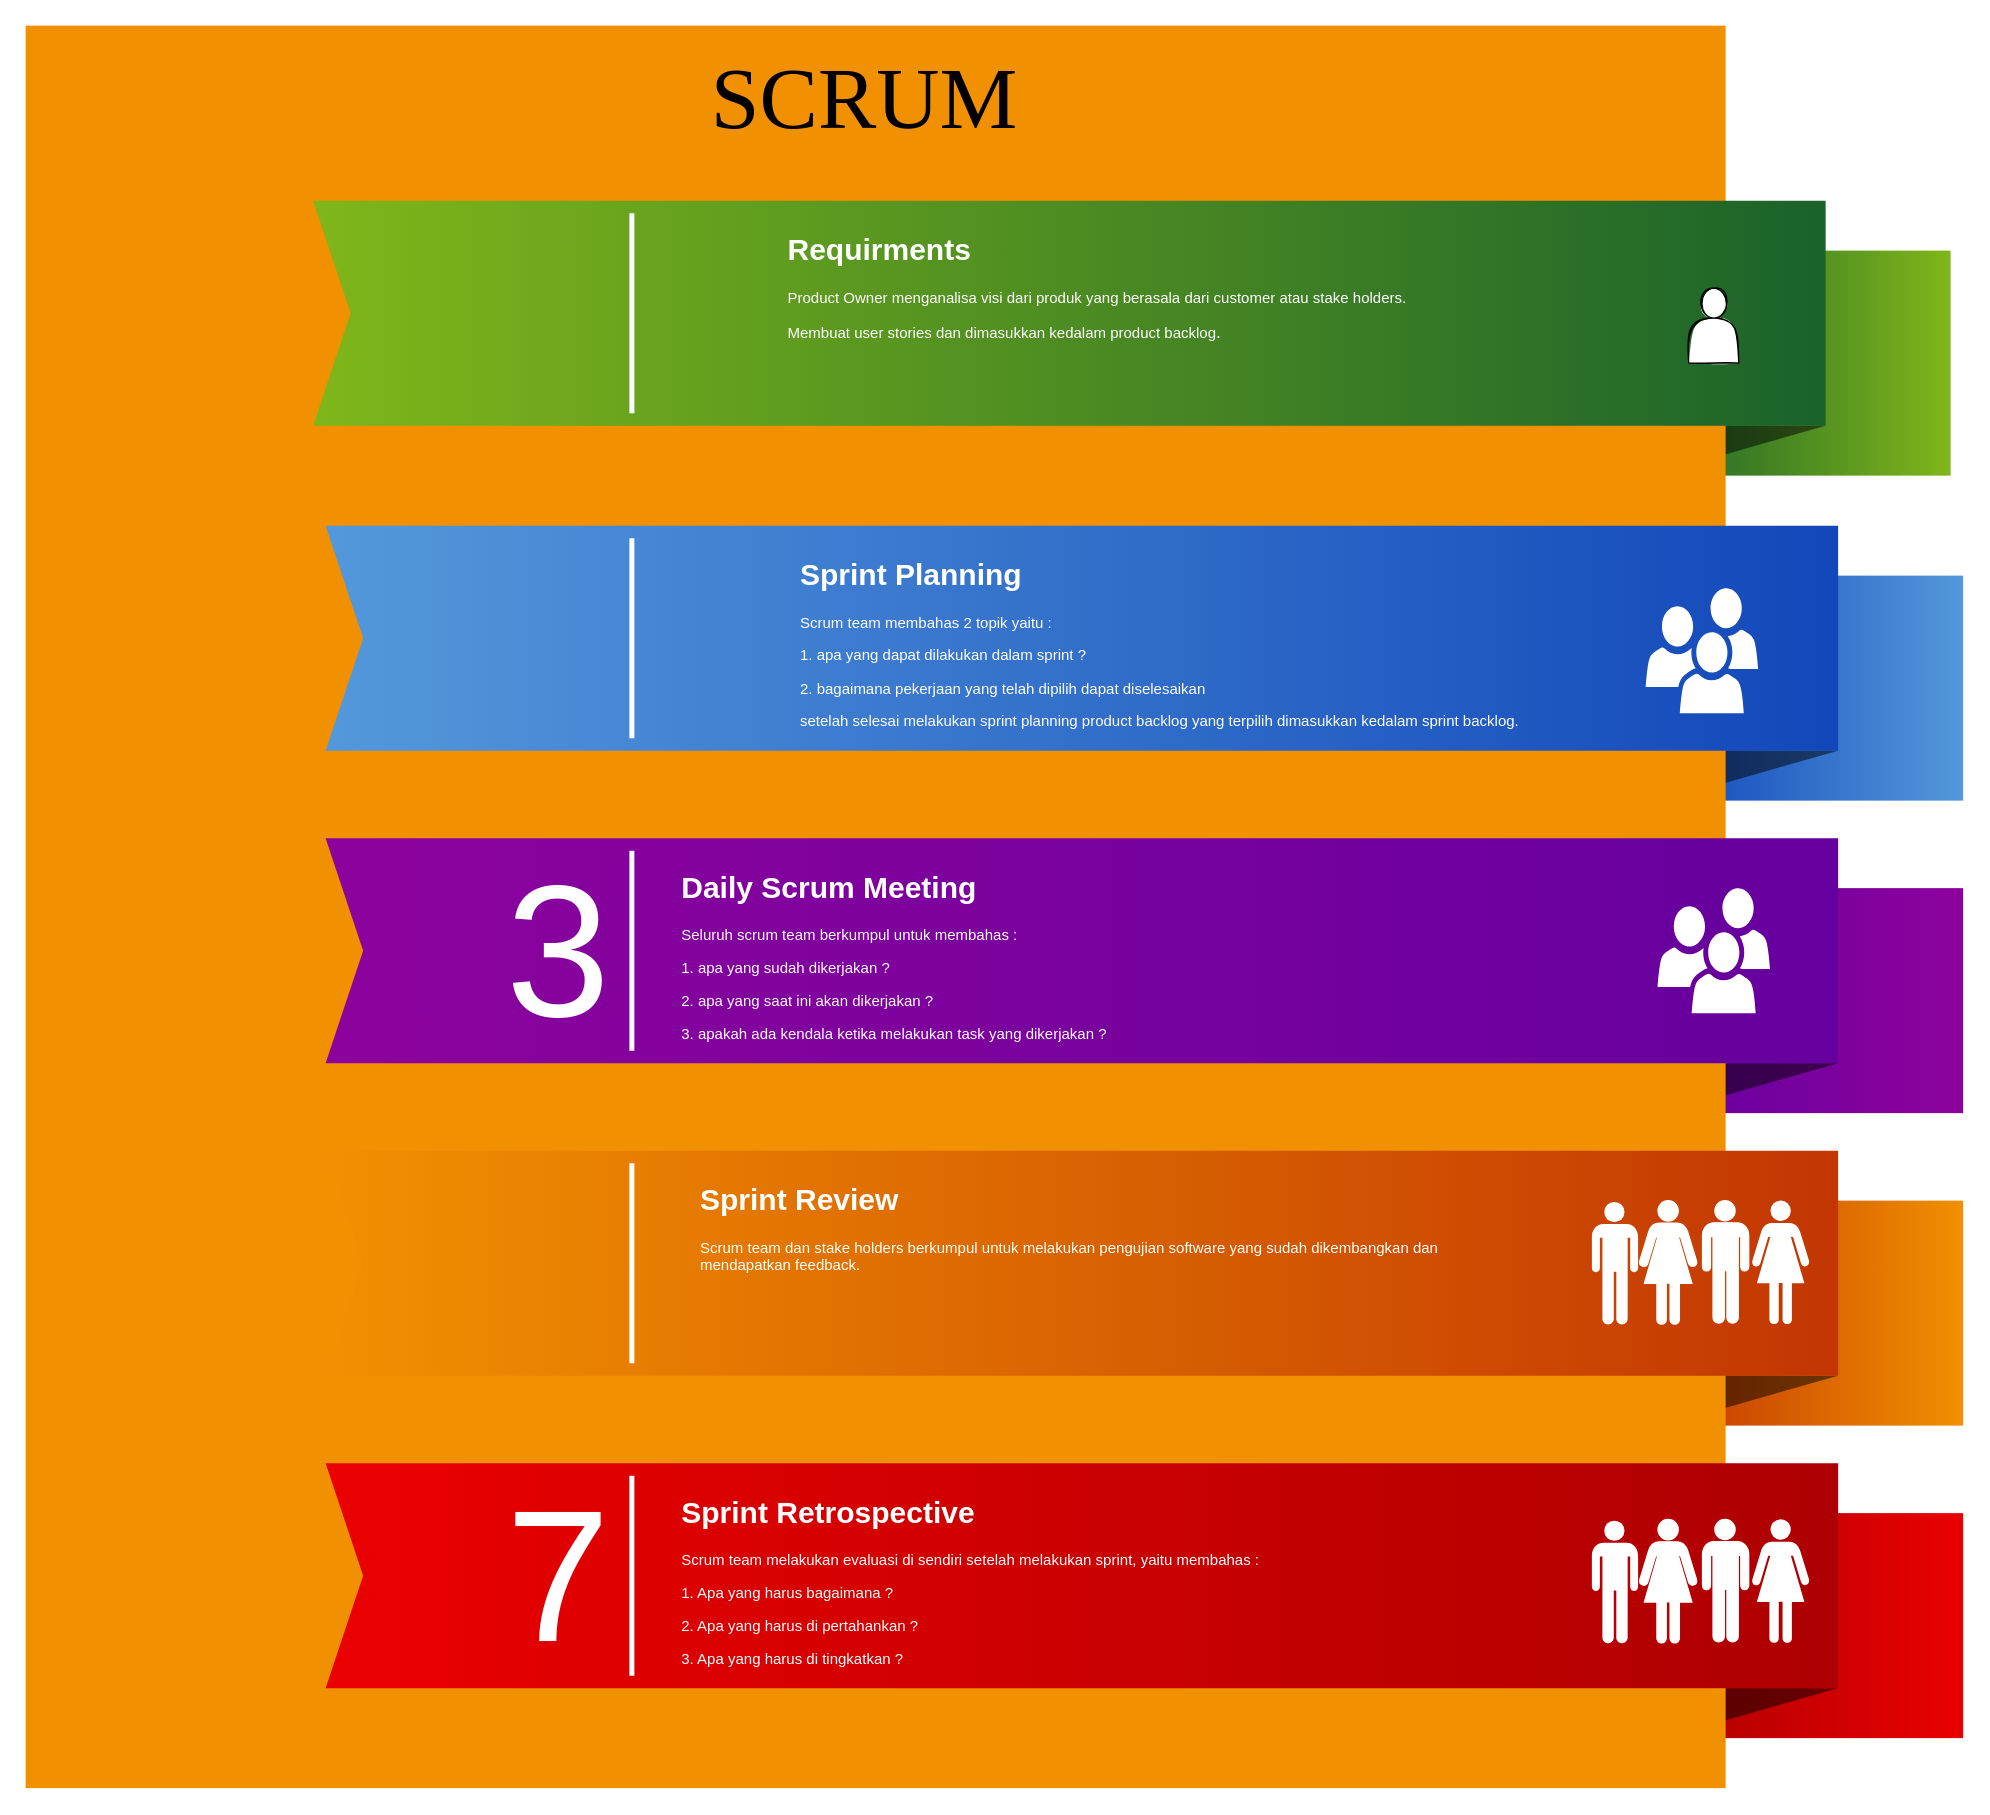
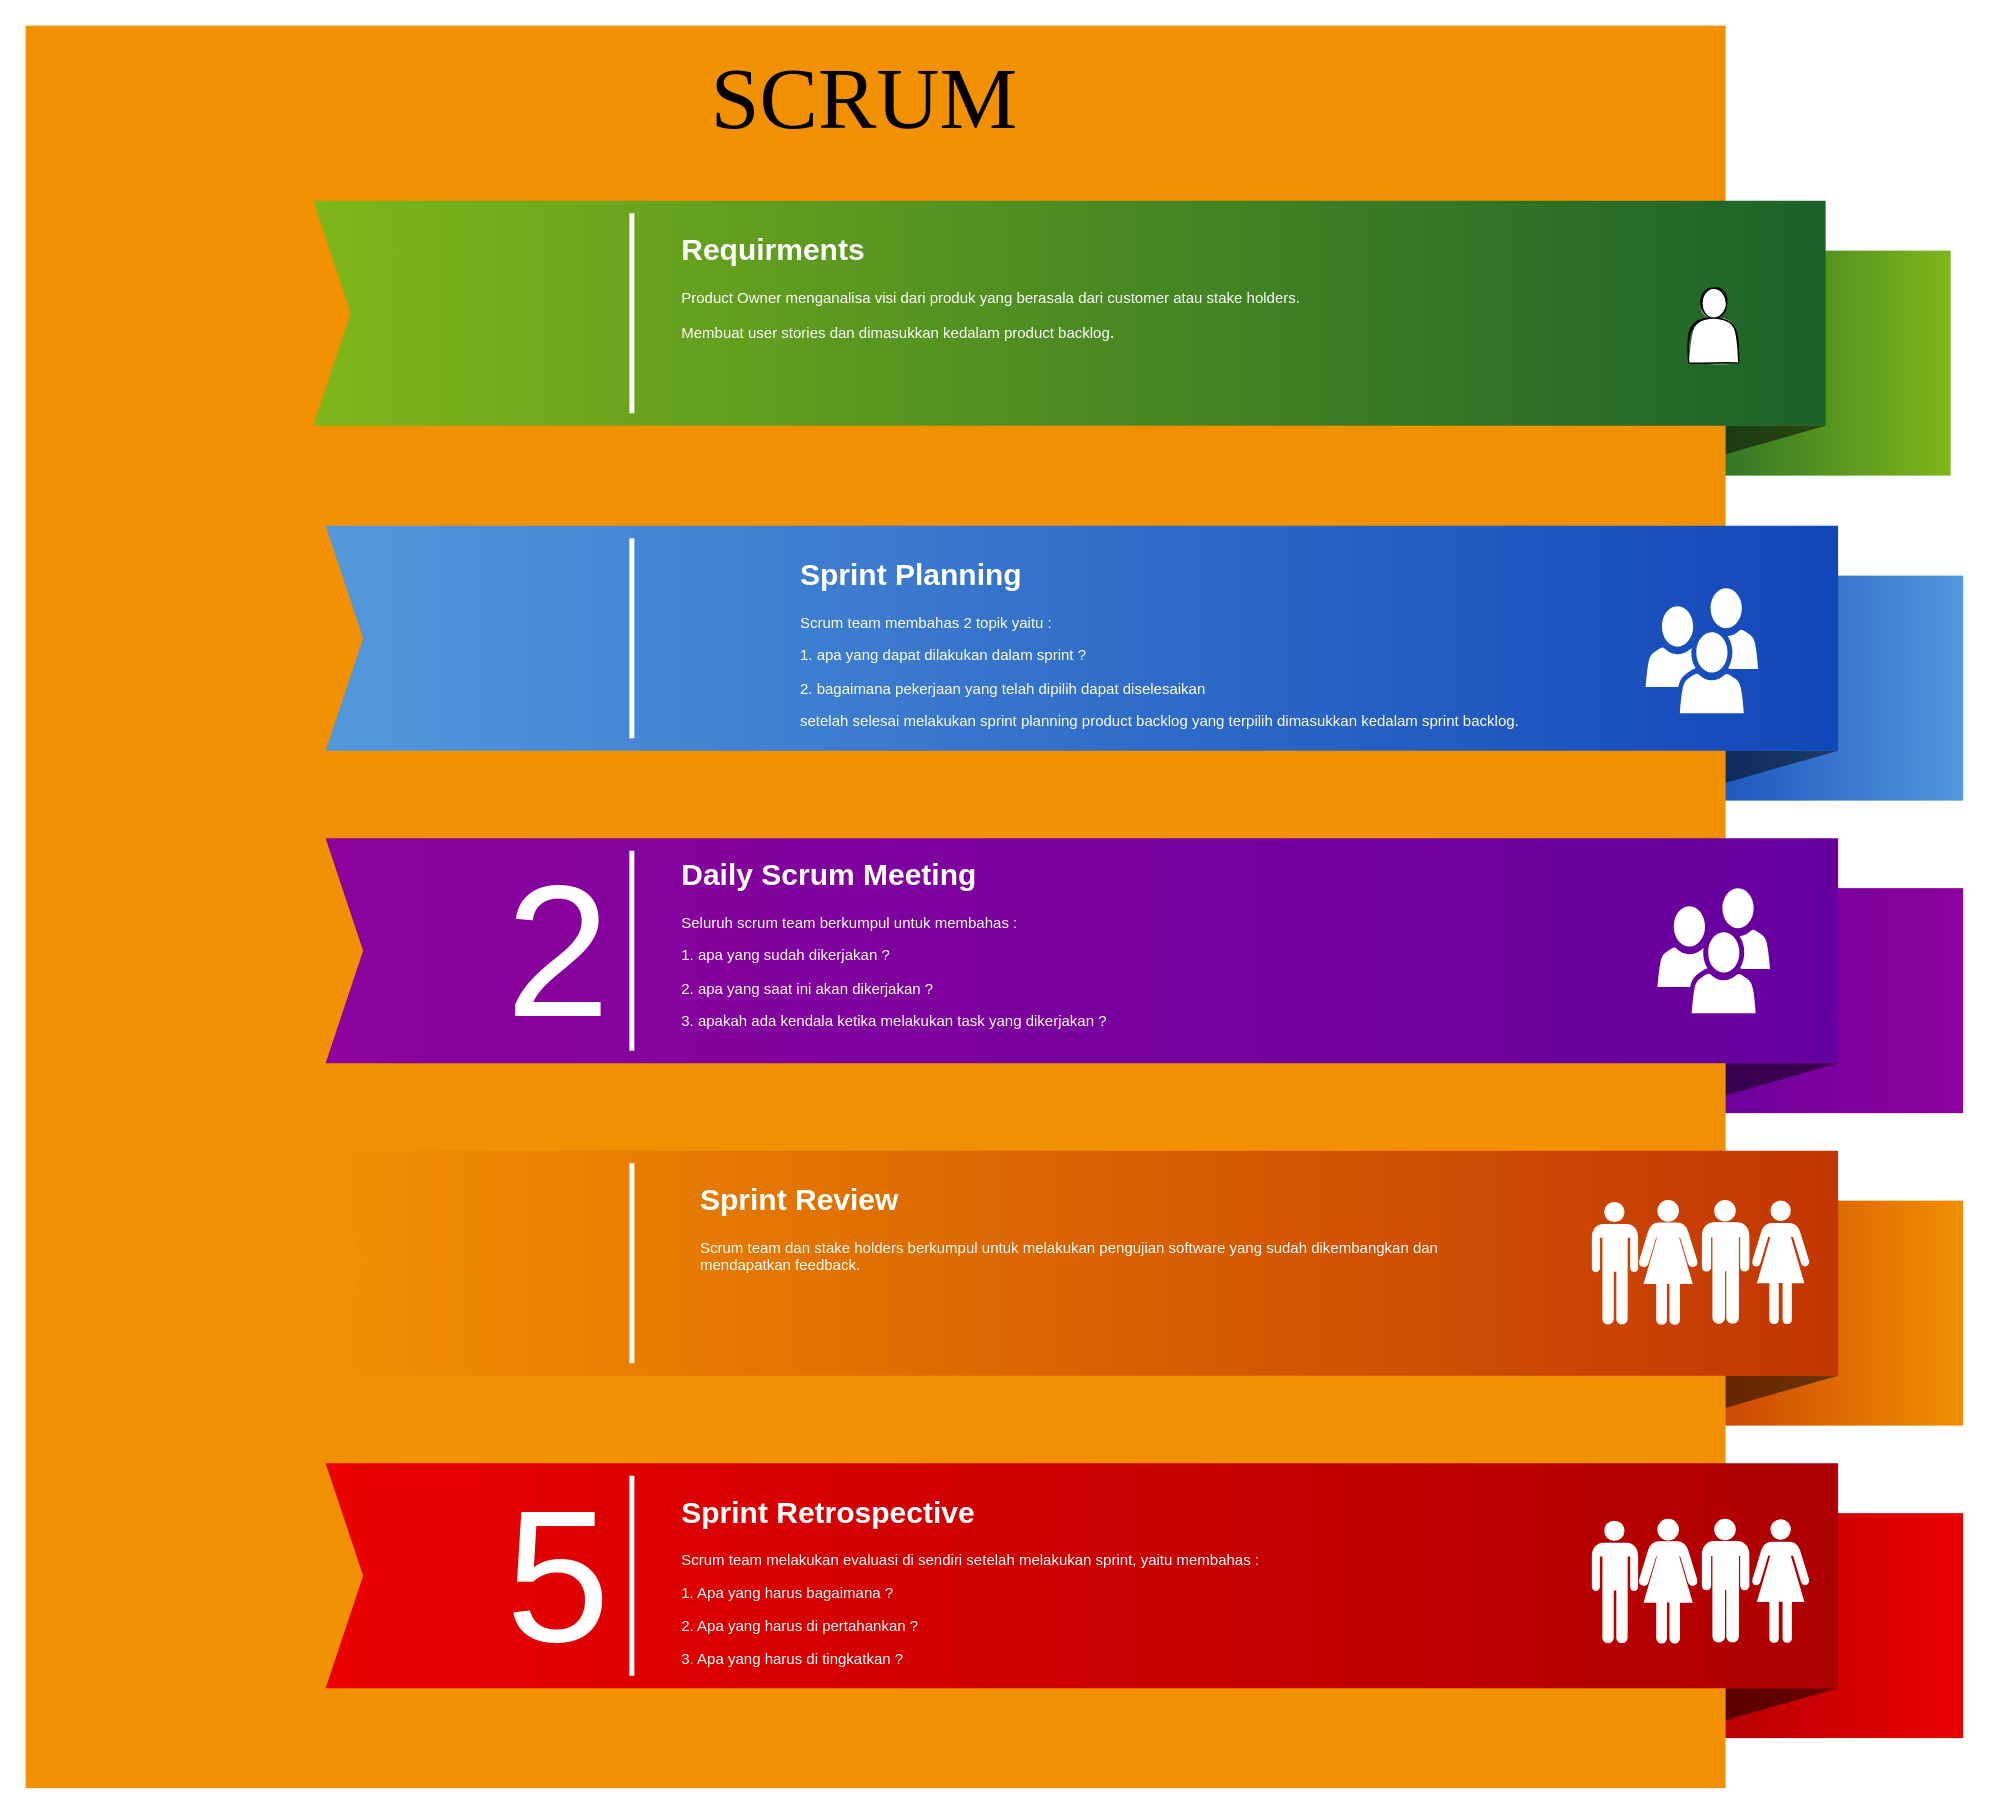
- <mxCell id="25" value="&lt;h1&gt;Requirments&amp;nbsp;&lt;/h1&gt;&lt;p style=&quot;&quot;&gt;&lt;font style=&quot;font-size: 12px;&quot;&gt;Product Owner menganalisa visi dari produk yang berasala dari customer atau stake holders.&lt;/font&gt;&lt;/p&gt;&lt;p style=&quot;&quot;&gt;&lt;font style=&quot;font-size: 12px;&quot;&gt;Membuat user stories dan dimasukkan kedalam product backlog&lt;/font&gt;&lt;font style=&quot;font-size: 14px;&quot;&gt;.&lt;/font&gt;&lt;span style=&quot;font-size: 13px;&quot;&gt;&amp;nbsp;&lt;/span&gt;&lt;/p&gt;" style="text;html=1;strokeColor=none;fillColor=none;spacing=5;spacingTop=-20;whiteSpace=wrap;overflow=hidden;rounded=0;shadow=0;dashed=0;fontFamily=Helvetica;fontSize=12;fontColor=#FFFFFF;align=left;" parent="1" vertex="1"><mxGeometry x="625" y="180" width="670" height="140" as="geometry" /></mxCell>
+ <mxCell id="25" value="&lt;h1&gt;Requirments&amp;nbsp;&lt;/h1&gt;&lt;p style=&quot;&quot;&gt;&lt;font style=&quot;font-size: 12px;&quot;&gt;Product Owner menganalisa visi dari produk yang berasala dari customer atau stake holders.&lt;/font&gt;&lt;/p&gt;&lt;p style=&quot;&quot;&gt;&lt;font style=&quot;font-size: 12px;&quot;&gt;Membuat user stories dan dimasukkan kedalam product backlog&lt;/font&gt;&lt;font style=&quot;font-size: 14px;&quot;&gt;.&lt;/font&gt;&lt;span style=&quot;font-size: 13px;&quot;&gt;&amp;nbsp;&lt;/span&gt;&lt;/p&gt;" style="text;html=1;strokeColor=none;fillColor=none;spacing=5;spacingTop=-20;whiteSpace=wrap;overflow=hidden;rounded=0;shadow=0;dashed=0;fontFamily=Helvetica;fontSize=12;fontColor=#FFFFFF;align=left;" parent="1" vertex="1"><mxGeometry x="540" y="180" width="670" height="140" as="geometry" /></mxCell>
- <mxCell id="18" value="3" style="text;html=1;strokeColor=none;fillColor=none;align=right;verticalAlign=middle;whiteSpace=wrap;rounded=0;shadow=0;dashed=0;fontFamily=Helvetica;fontSize=150;fontColor=#FFFFFF;" parent="1" vertex="1"><mxGeometry x="290" y="670" width="200" height="180" as="geometry" /></mxCell>
+ <mxCell id="18" value="2" style="text;html=1;strokeColor=none;fillColor=none;align=right;verticalAlign=middle;whiteSpace=wrap;rounded=0;shadow=0;dashed=0;fontFamily=Helvetica;fontSize=150;fontColor=#FFFFFF;" parent="1" vertex="1"><mxGeometry x="290" y="670" width="200" height="180" as="geometry" /></mxCell>
- <mxCell id="27" value="&lt;h1&gt;Daily Scrum Meeting&amp;nbsp;&lt;/h1&gt;&lt;p&gt;&lt;span&gt;Seluruh scrum team berkumpul untuk membahas :&lt;/span&gt;&lt;/p&gt;&lt;p&gt;&lt;span&gt;1. apa yang sudah dikerjakan ?&lt;/span&gt;&lt;/p&gt;&lt;p&gt;&lt;span&gt;2. apa yang saat ini akan dikerjakan ?&lt;/span&gt;&lt;/p&gt;&lt;p&gt;&lt;span&gt;3. apakah ada kendala ketika melakukan task yang dikerjakan ?&lt;/span&gt;&lt;/p&gt;" style="text;html=1;strokeColor=none;fillColor=none;spacing=5;spacingTop=-20;whiteSpace=wrap;overflow=hidden;rounded=0;shadow=0;dashed=0;fontFamily=Helvetica;fontSize=12;fontColor=#FFFFFF;align=left;" parent="1" vertex="1"><mxGeometry x="540" y="690" width="670" height="150" as="geometry" /></mxCell>
+ <mxCell id="27" value="&lt;h1&gt;Daily Scrum Meeting&amp;nbsp;&lt;/h1&gt;&lt;p&gt;&lt;span&gt;Seluruh scrum team berkumpul untuk membahas :&lt;/span&gt;&lt;/p&gt;&lt;p&gt;&lt;span&gt;1. apa yang sudah dikerjakan ?&lt;/span&gt;&lt;/p&gt;&lt;p&gt;&lt;span&gt;2. apa yang saat ini akan dikerjakan ?&lt;/span&gt;&lt;/p&gt;&lt;p&gt;&lt;span&gt;3. apakah ada kendala ketika melakukan task yang dikerjakan ?&lt;/span&gt;&lt;/p&gt;" style="text;html=1;strokeColor=none;fillColor=none;spacing=5;spacingTop=-20;whiteSpace=wrap;overflow=hidden;rounded=0;shadow=0;dashed=0;fontFamily=Helvetica;fontSize=12;fontColor=#FFFFFF;align=left;" parent="1" vertex="1"><mxGeometry x="540" y="680" width="670" height="150" as="geometry" /></mxCell>
- <mxCell id="19" value="7" style="text;html=1;strokeColor=none;fillColor=none;align=right;verticalAlign=middle;whiteSpace=wrap;rounded=0;shadow=0;dashed=0;fontFamily=Helvetica;fontSize=150;fontColor=#FFFFFF;" parent="1" vertex="1"><mxGeometry x="290" y="1170" width="200" height="180" as="geometry" /></mxCell>
+ <mxCell id="19" value="5" style="text;html=1;strokeColor=none;fillColor=none;align=right;verticalAlign=middle;whiteSpace=wrap;rounded=0;shadow=0;dashed=0;fontFamily=Helvetica;fontSize=150;fontColor=#FFFFFF;" parent="1" vertex="1"><mxGeometry x="290" y="1170" width="200" height="180" as="geometry" /></mxCell>
